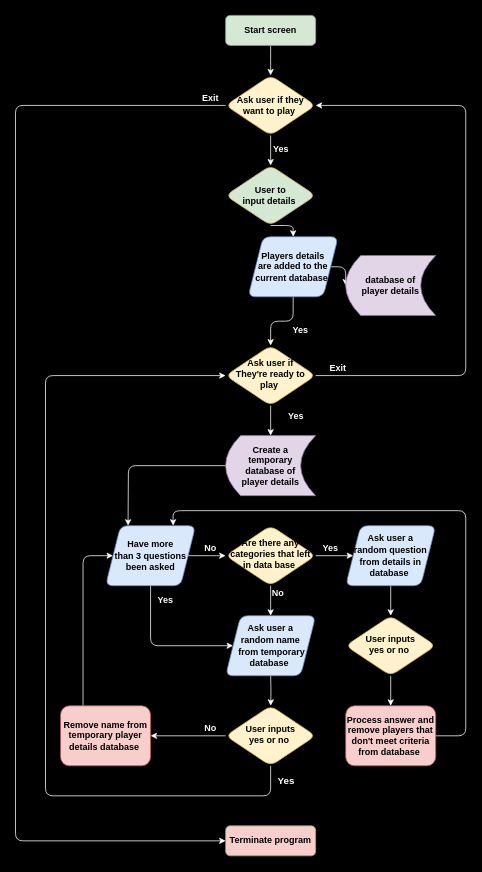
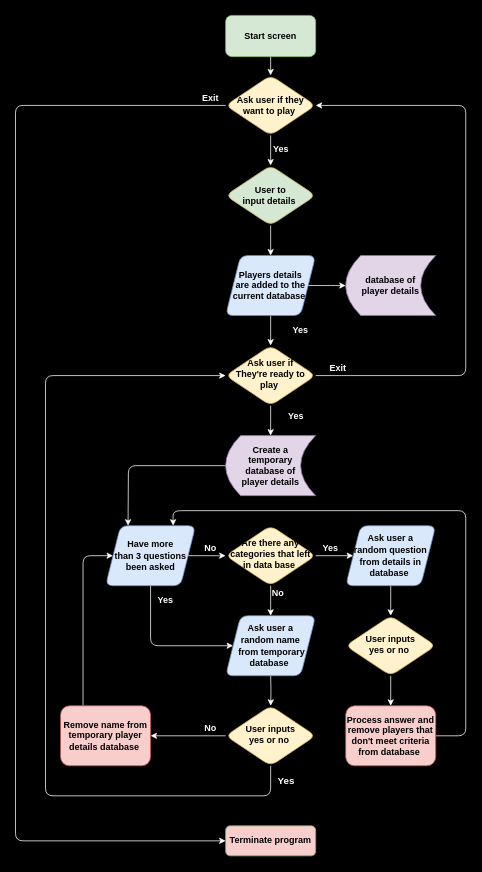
- <mxCell id="3" value="Start screen" style="whiteSpace=wrap;html=1;fontSize=12;glass=0;strokeWidth=1;shadow=0;fillColor=#d5e8d4;strokeColor=#82b366;fontStyle=1;rounded=1;" parent="1" vertex="1"><mxGeometry x="300" y="20" width="120" height="40" as="geometry" /></mxCell>
+ <mxCell id="3" value="Start screen" style="whiteSpace=wrap;html=1;fontSize=12;glass=0;strokeWidth=1;shadow=0;fillColor=#d5e8d4;strokeColor=#82b366;fontStyle=1;rounded=1;" parent="1" vertex="1"><mxGeometry x="300" y="20" width="120" height="55" as="geometry" /></mxCell>
- <mxCell id="8" value="Players details &lt;br&gt;are added to the current database&amp;nbsp;" style="shape=parallelogram;perimeter=parallelogramPerimeter;whiteSpace=wrap;html=1;fixedSize=1;fillColor=#dae8fc;strokeColor=#6c8ebf;fontStyle=1;rounded=1;" parent="1" vertex="1"><mxGeometry x="330" y="315" width="120" height="80" as="geometry" /></mxCell>
+ <mxCell id="8" value="Players details &lt;br&gt;are added to the current database&amp;nbsp;" style="shape=parallelogram;perimeter=parallelogramPerimeter;whiteSpace=wrap;html=1;fixedSize=1;fillColor=#dae8fc;strokeColor=#6c8ebf;fontStyle=1;rounded=1;" parent="1" vertex="1"><mxGeometry x="300" y="340" width="120" height="80" as="geometry" /></mxCell>
